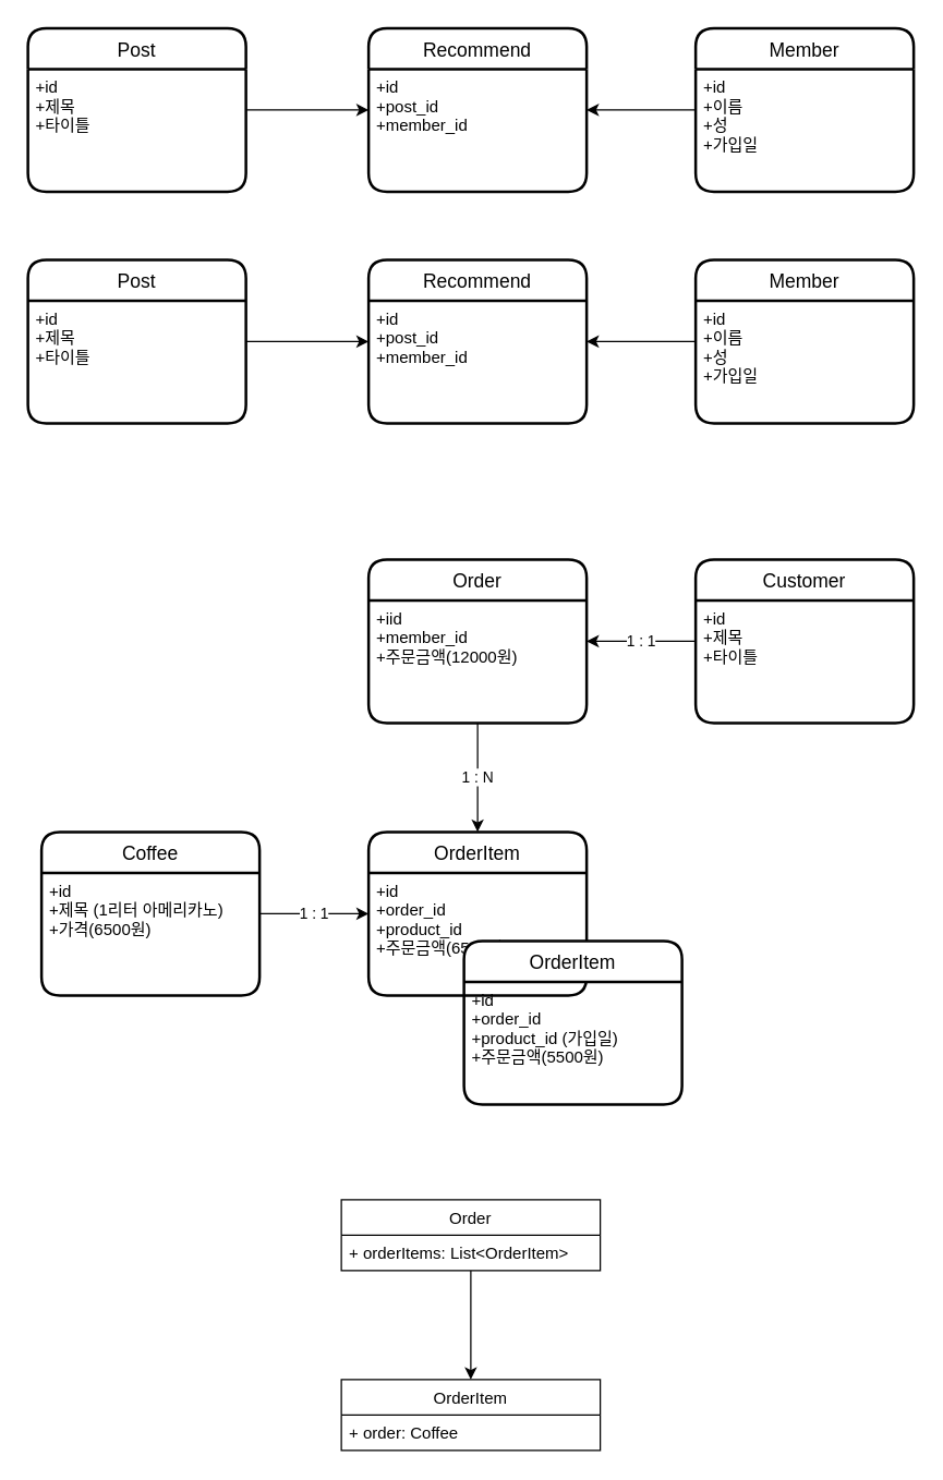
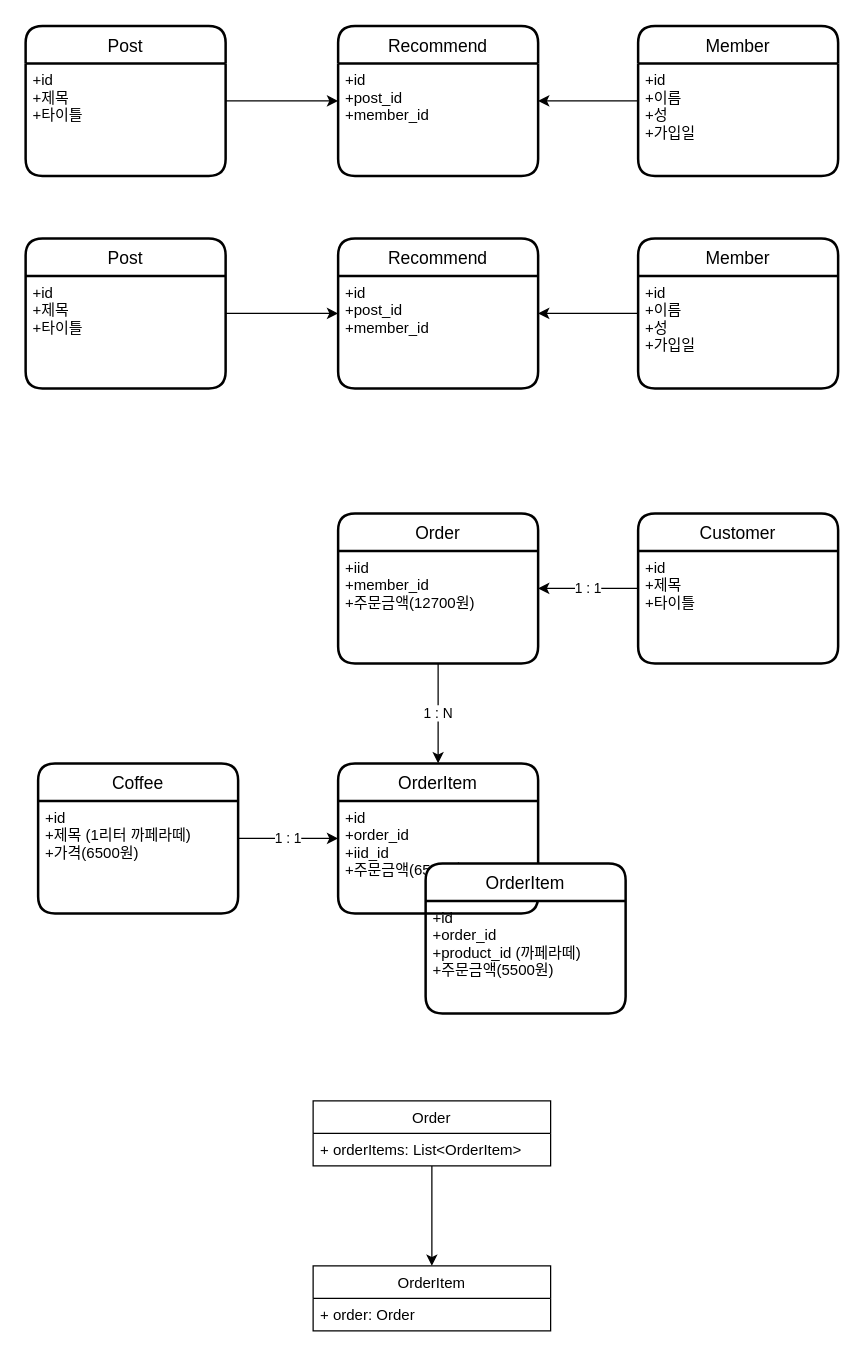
- <mxCell id="15" value="+iid&#10;+member_id&#10;+주문금액(12000원)&#10;" style="align=left;strokeColor=none;fillColor=none;spacingLeft=4;fontSize=12;verticalAlign=top;resizable=0;rotatable=0;part=1;" vertex="1" parent="14"><mxGeometry y="30" width="160" height="90" as="geometry" /></mxCell>
+ <mxCell id="15" value="+iid&#10;+member_id&#10;+주문금액(12700원)&#10;" style="align=left;strokeColor=none;fillColor=none;spacingLeft=4;fontSize=12;verticalAlign=top;resizable=0;rotatable=0;part=1;" vertex="1" parent="14"><mxGeometry y="30" width="160" height="90" as="geometry" /></mxCell>
- <mxCell id="26" value="+id&#10;+제목 (1리터 아메리카노)&#10;+가격(6500원)" style="align=left;strokeColor=none;fillColor=none;spacingLeft=4;fontSize=12;verticalAlign=top;resizable=0;rotatable=0;part=1;" vertex="1" parent="25"><mxGeometry y="30" width="160" height="90" as="geometry" /></mxCell>
+ <mxCell id="26" value="+id&#10;+제목 (1리터 까페라떼)&#10;+가격(6500원)" style="align=left;strokeColor=none;fillColor=none;spacingLeft=4;fontSize=12;verticalAlign=top;resizable=0;rotatable=0;part=1;" vertex="1" parent="25"><mxGeometry y="30" width="160" height="90" as="geometry" /></mxCell>
- <mxCell id="23" value="+id&#10;+order_id&#10;+product_id&#10;+주문금액(6500원)&#10;" style="align=left;strokeColor=none;fillColor=none;spacingLeft=4;fontSize=12;verticalAlign=top;resizable=0;rotatable=0;part=1;" vertex="1" parent="22"><mxGeometry y="30" width="160" height="90" as="geometry" /></mxCell>
+ <mxCell id="23" value="+id&#10;+order_id&#10;+iid_id&#10;+주문금액(6500원)&#10;" style="align=left;strokeColor=none;fillColor=none;spacingLeft=4;fontSize=12;verticalAlign=top;resizable=0;rotatable=0;part=1;" vertex="1" parent="22"><mxGeometry y="30" width="160" height="90" as="geometry" /></mxCell>
- <mxCell id="33" value="+id&#10;+order_id&#10;+product_id (가입일)&#10;+주문금액(5500원)&#10;" style="align=left;strokeColor=none;fillColor=none;spacingLeft=4;fontSize=12;verticalAlign=top;resizable=0;rotatable=0;part=1;" vertex="1" parent="32"><mxGeometry y="30" width="160" height="90" as="geometry" /></mxCell>
+ <mxCell id="33" value="+id&#10;+order_id&#10;+product_id (까페라떼)&#10;+주문금액(5500원)&#10;" style="align=left;strokeColor=none;fillColor=none;spacingLeft=4;fontSize=12;verticalAlign=top;resizable=0;rotatable=0;part=1;" vertex="1" parent="32"><mxGeometry y="30" width="160" height="90" as="geometry" /></mxCell>
- <mxCell id="31" value="+ order: Coffee" style="text;strokeColor=none;fillColor=none;align=left;verticalAlign=top;spacingLeft=4;spacingRight=4;overflow=hidden;rotatable=0;points=[[0,0.5],[1,0.5]];portConstraint=eastwest;" vertex="1" parent="30"><mxGeometry y="26" width="190" height="26" as="geometry" /></mxCell>
+ <mxCell id="31" value="+ order: Order" style="text;strokeColor=none;fillColor=none;align=left;verticalAlign=top;spacingLeft=4;spacingRight=4;overflow=hidden;rotatable=0;points=[[0,0.5],[1,0.5]];portConstraint=eastwest;" vertex="1" parent="30"><mxGeometry y="26" width="190" height="26" as="geometry" /></mxCell>
